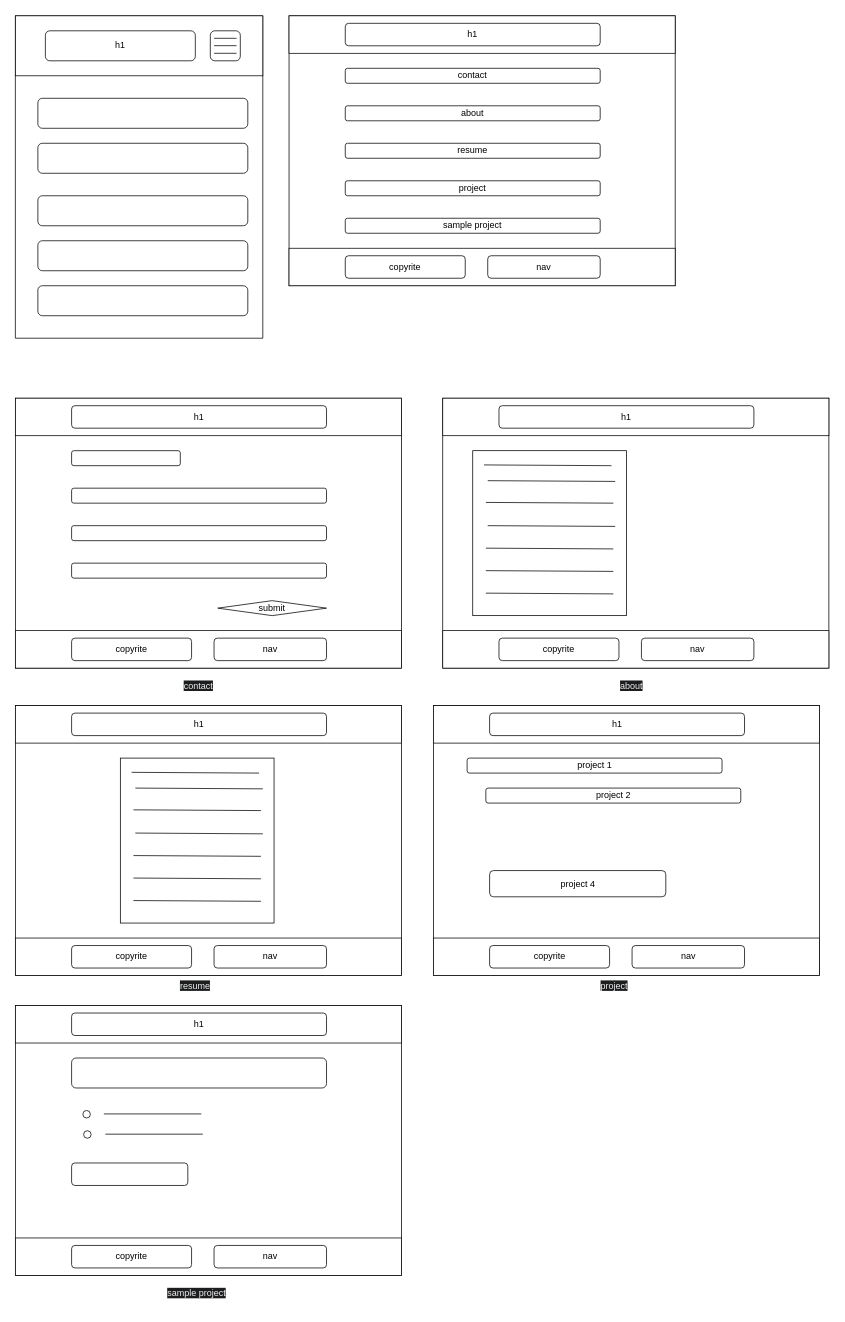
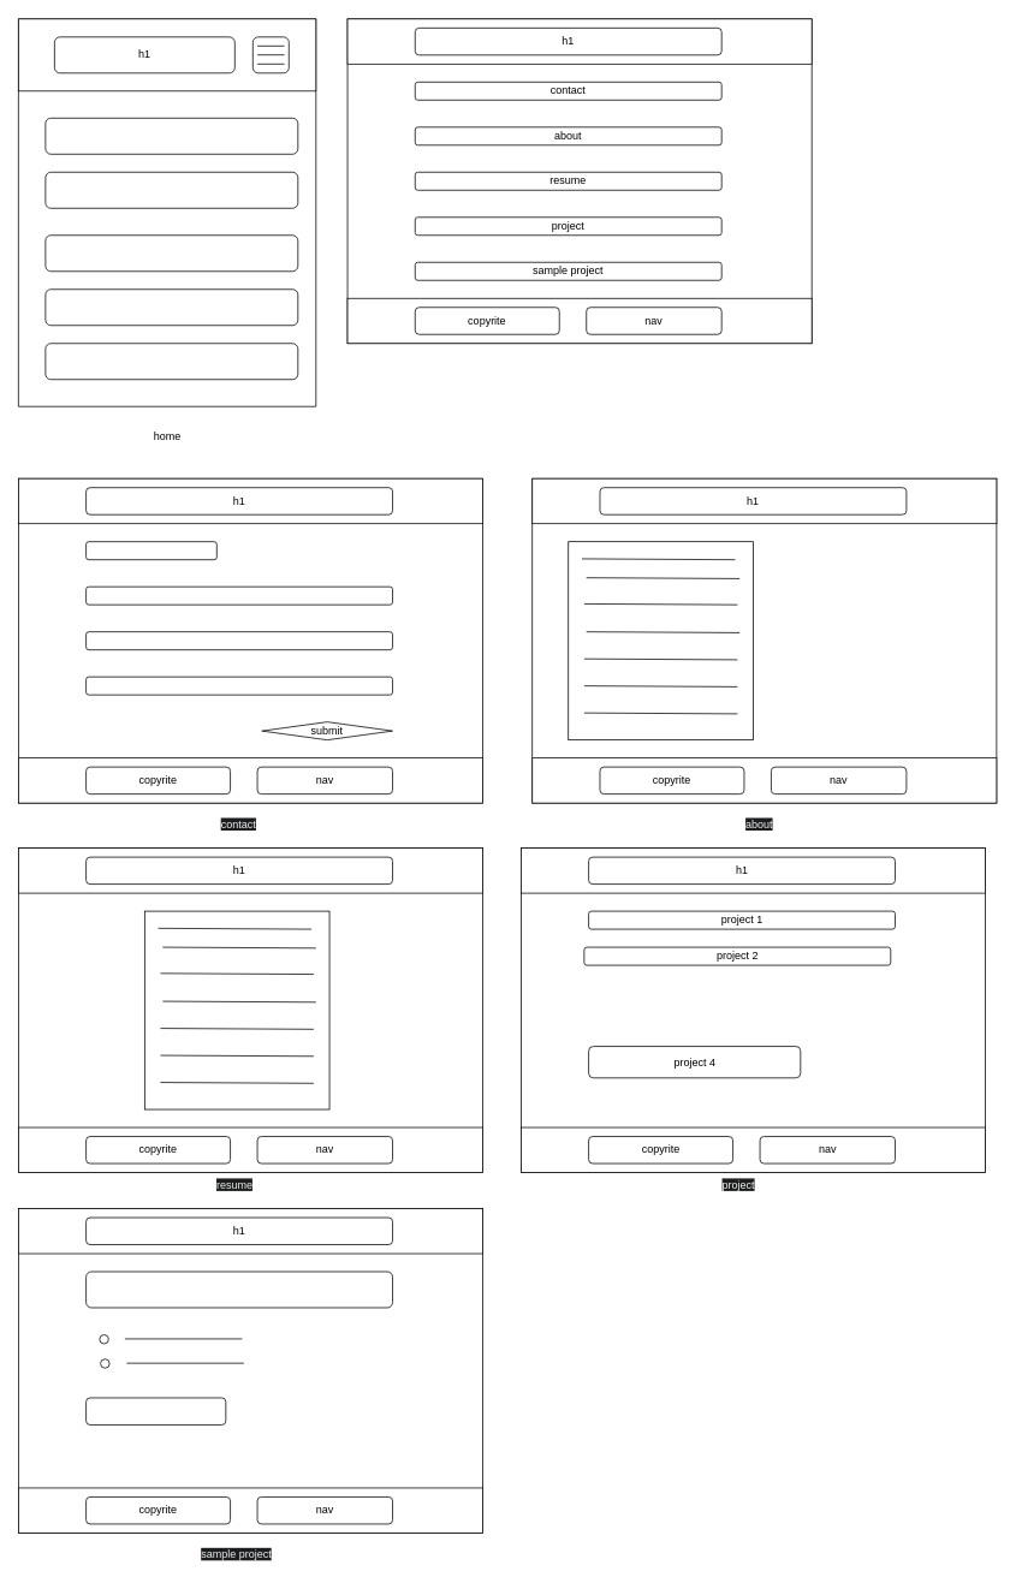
+ <mxCell id="14" value="home" style="text;html=1;align=center;verticalAlign=middle;resizable=0;points=[];autosize=1;strokeColor=none;fillColor=none;" vertex="1" parent="1"><mxGeometry x="160" y="468" width="50" height="30" as="geometry" /></mxCell>
- <mxCell id="55" value="project 1" style="rounded=1;whiteSpace=wrap;html=1;" vertex="1" parent="1"><mxGeometry x="622.5" y="1010" width="340" height="20" as="geometry" /></mxCell>
+ <mxCell id="55" value="project 1" style="rounded=1;whiteSpace=wrap;html=1;" vertex="1" parent="1"><mxGeometry x="652.5" y="1010" width="340" height="20" as="geometry" /></mxCell>
